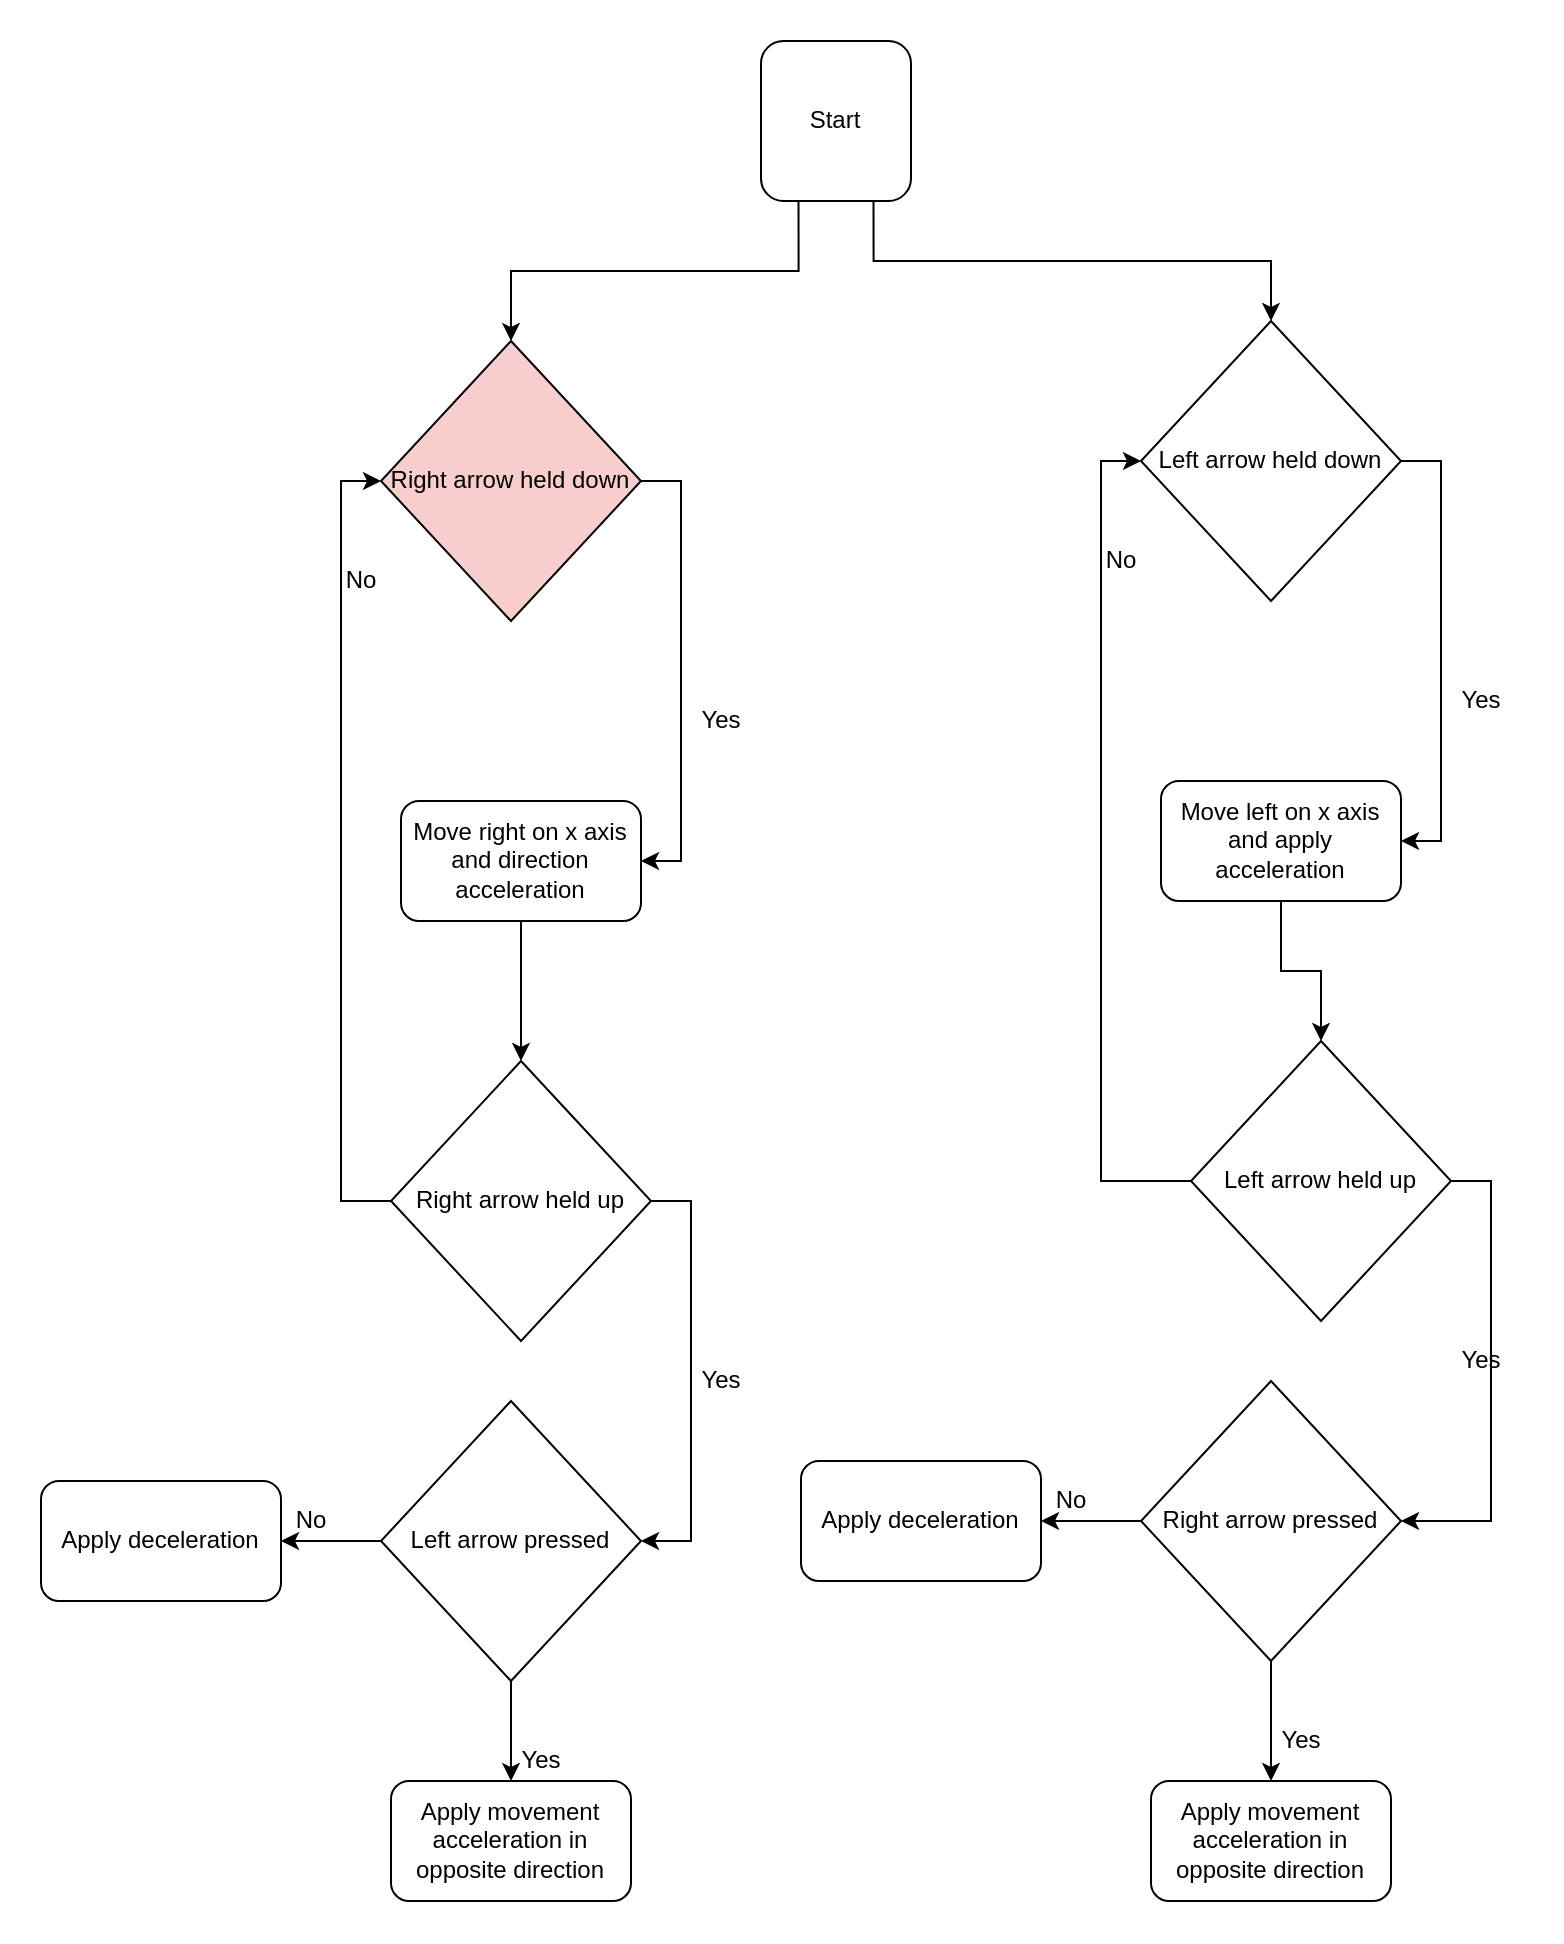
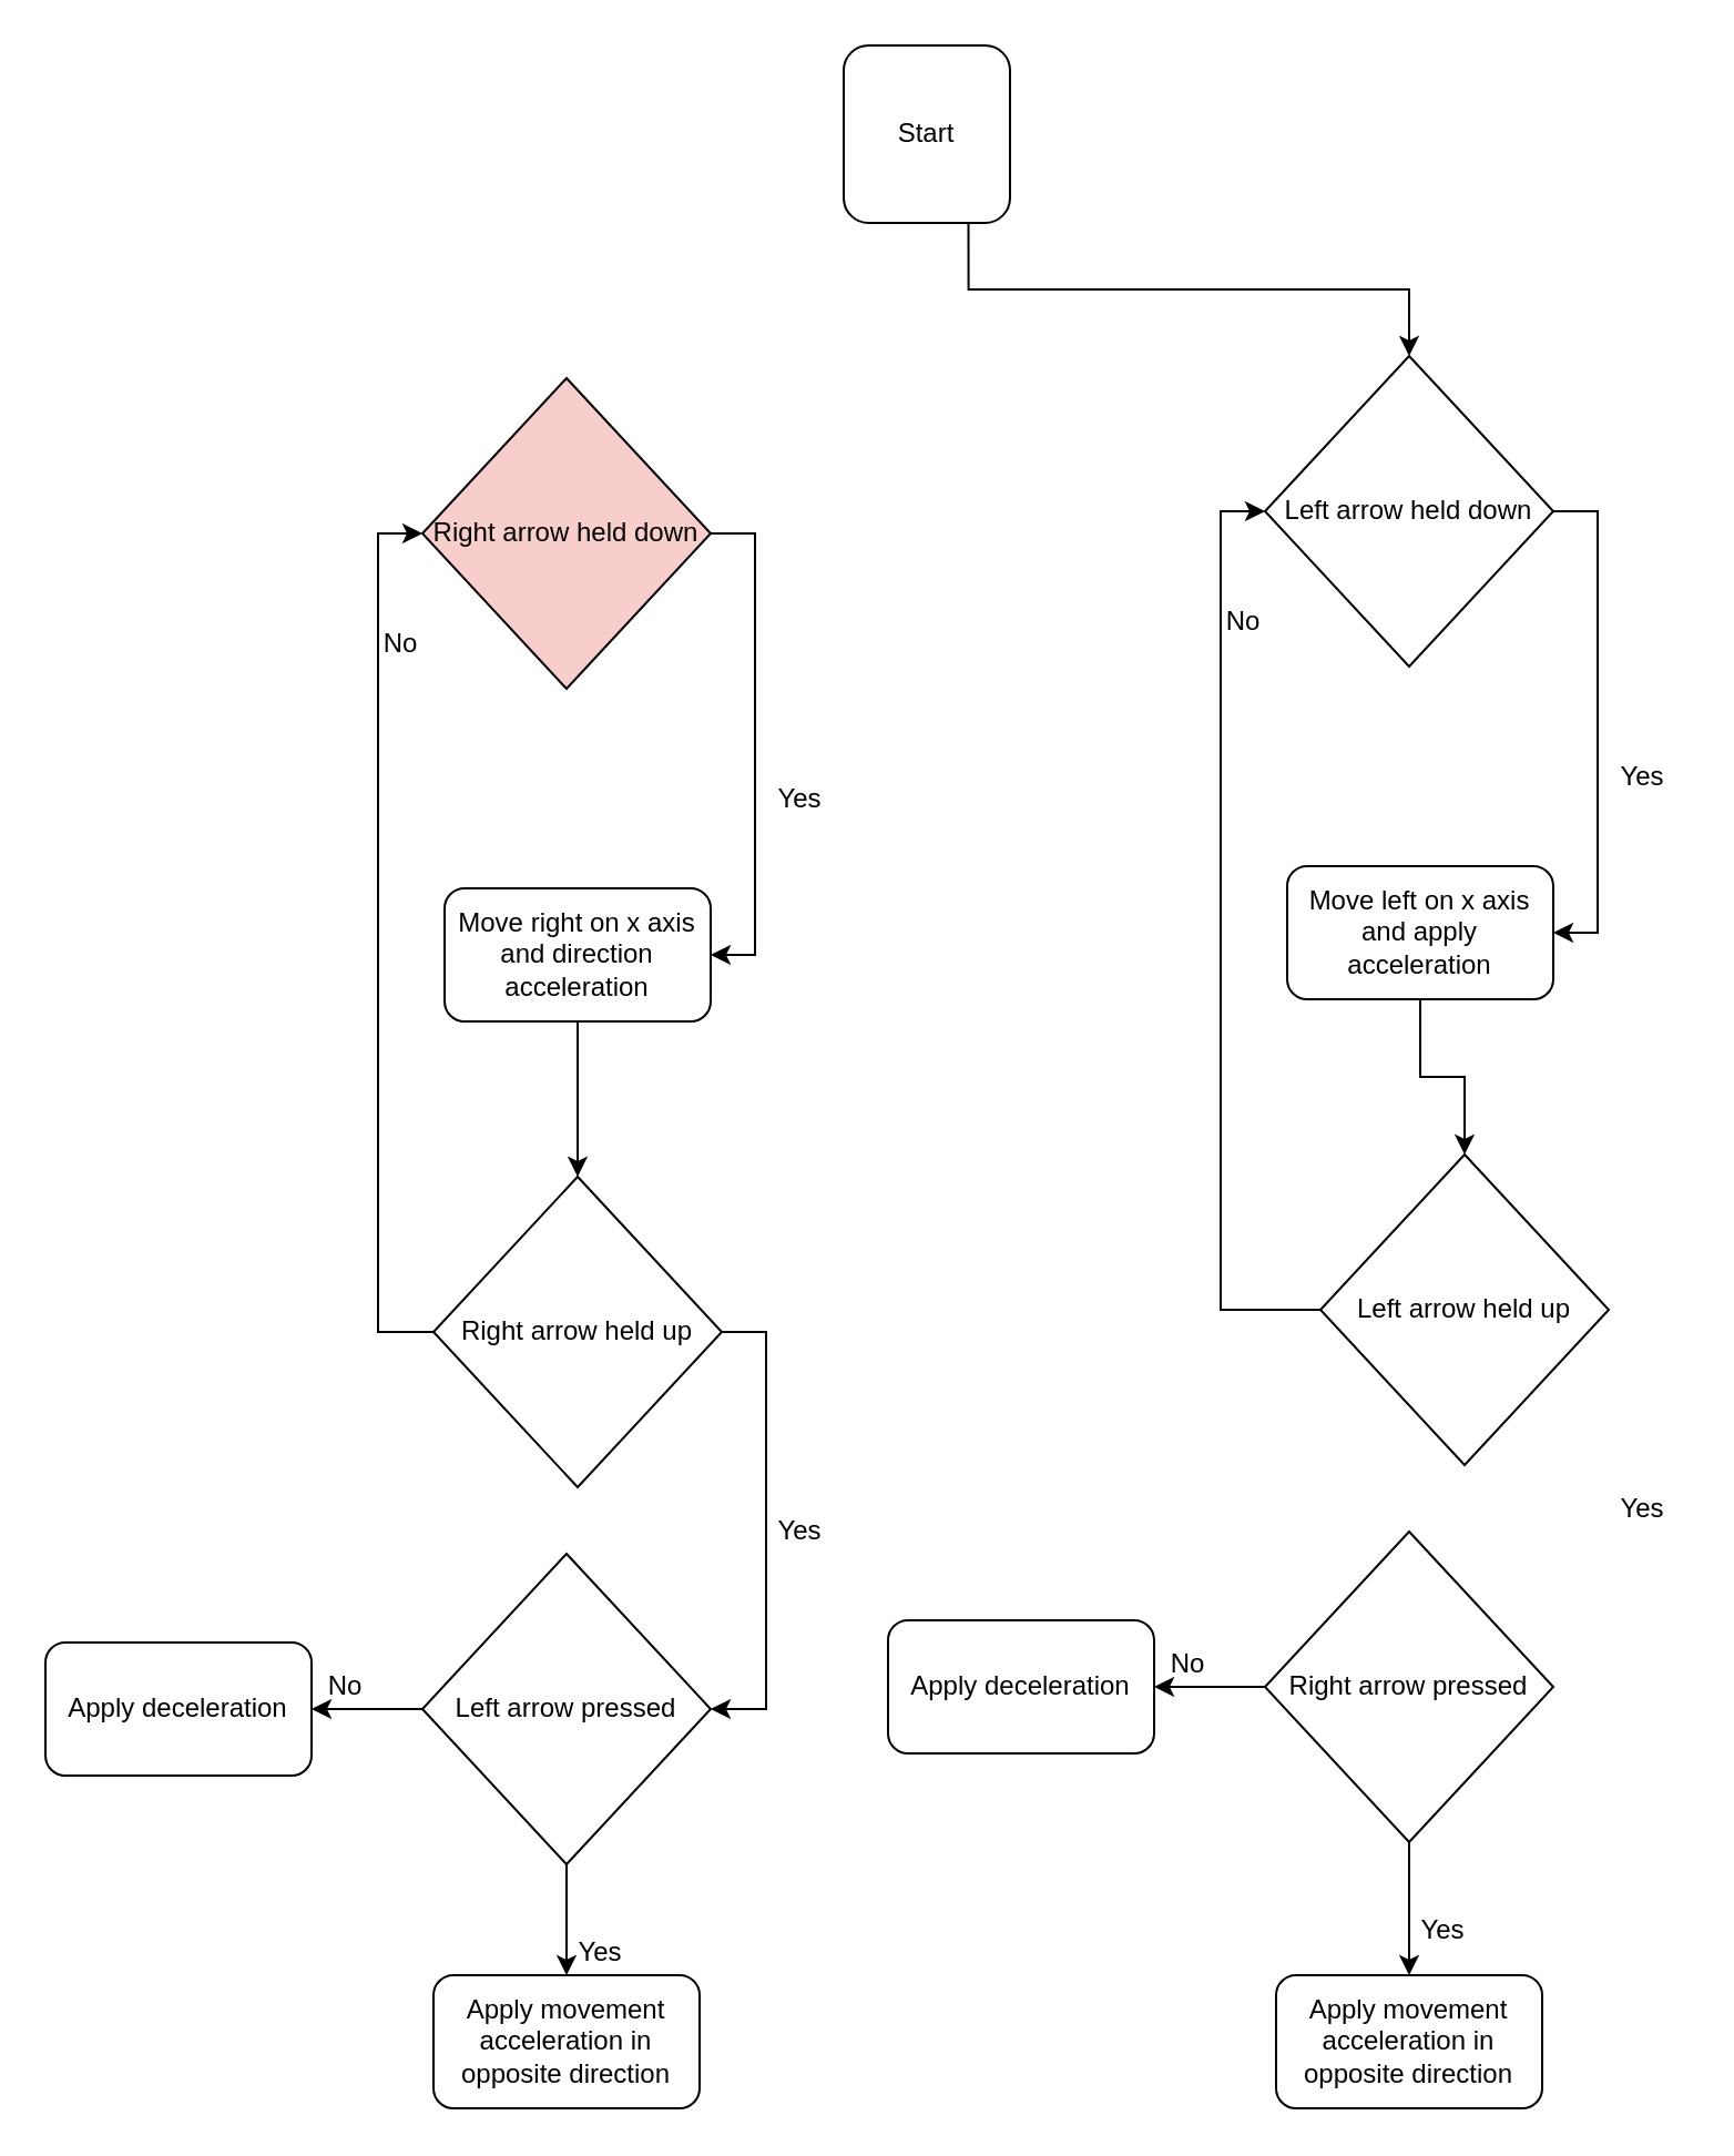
- <mxCell id="3" style="edgeStyle=orthogonalEdgeStyle;rounded=0;orthogonalLoop=1;jettySize=auto;html=1;exitX=0.25;exitY=1;exitDx=0;exitDy=0;entryX=0.5;entryY=0;entryDx=0;entryDy=0;" edge="1" parent="1" source="4" target="23"><mxGeometry relative="1" as="geometry" /></mxCell>
- <mxCell id="9" style="edgeStyle=orthogonalEdgeStyle;rounded=0;orthogonalLoop=1;jettySize=auto;html=1;exitX=1;exitY=0.5;exitDx=0;exitDy=0;entryX=1;entryY=0.5;entryDx=0;entryDy=0;" edge="1" parent="1" source="11" target="15"><mxGeometry relative="1" as="geometry" /></mxCell>
